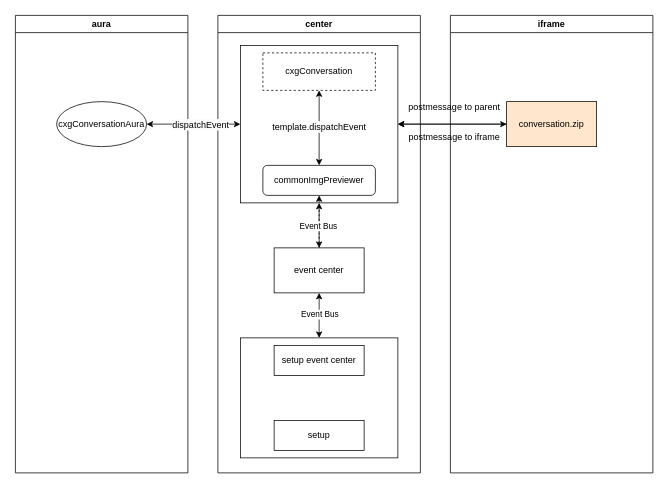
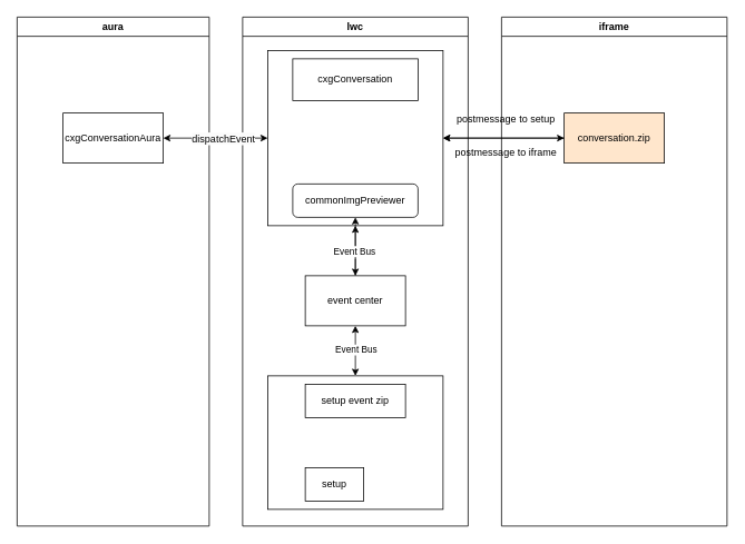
- <mxCell id="4" value="center" style="swimlane;whiteSpace=wrap;html=1;" vertex="1" parent="1"><mxGeometry x="290" y="20" width="270" height="610" as="geometry" /></mxCell>
+ <mxCell id="4" value="lwc" style="swimlane;whiteSpace=wrap;html=1;" vertex="1" parent="1"><mxGeometry x="290" y="20" width="270" height="610" as="geometry" /></mxCell>
- <mxCell id="11" value="cxgConversation" style="rounded=0;whiteSpace=wrap;html=1;dashed=1;" vertex="1" parent="4"><mxGeometry x="60" y="50" width="150" height="50" as="geometry" /></mxCell>
+ <mxCell id="11" value="cxgConversation" style="rounded=0;whiteSpace=wrap;html=1;" vertex="1" parent="4"><mxGeometry x="60" y="50" width="150" height="50" as="geometry" /></mxCell>
- <mxCell id="23" value="postmessage to parent&lt;div&gt;&lt;br&gt;&lt;/div&gt;" style="text;html=1;align=center;verticalAlign=middle;resizable=0;points=[];autosize=1;strokeColor=none;fillColor=none;" vertex="1" parent="20"><mxGeometry x="-70" y="110" width="150" height="40" as="geometry" /></mxCell>
+ <mxCell id="23" value="postmessage to setup&lt;div&gt;&lt;br&gt;&lt;/div&gt;" style="text;html=1;align=center;verticalAlign=middle;resizable=0;points=[];autosize=1;strokeColor=none;fillColor=none;" vertex="1" parent="20"><mxGeometry x="-70" y="110" width="150" height="40" as="geometry" /></mxCell>
- <mxCell id="3" value="cxgConversationAura" style="ellipse;whiteSpace=wrap;html=1;" vertex="1" parent="2"><mxGeometry x="55" y="115" width="120" height="60" as="geometry" /></mxCell>
+ <mxCell id="3" value="cxgConversationAura" style="rounded=0;whiteSpace=wrap;html=1;" vertex="1" parent="2"><mxGeometry x="55" y="115" width="120" height="60" as="geometry" /></mxCell>
- <mxCell id="12" value="" style="endArrow=classic;startArrow=classic;html=1;rounded=0;entryX=0.5;entryY=1;entryDx=0;entryDy=0;exitX=0.5;exitY=0;exitDx=0;exitDy=0;" edge="1" parent="4" source="10" target="11"><mxGeometry width="50" height="50" relative="1" as="geometry"><mxPoint x="80" y="240" as="sourcePoint" /><mxPoint x="130" y="190" as="targetPoint" /></mxGeometry></mxCell>
- <mxCell id="13" value="&lt;span style=&quot;font-size: 12px; text-wrap-mode: wrap; background-color: rgb(251, 251, 251);&quot;&gt;template.dispatchEvent&lt;/span&gt;" style="edgeLabel;html=1;align=center;verticalAlign=middle;resizable=0;points=[];" vertex="1" connectable="0" parent="12"><mxGeometry x="0.04" y="1" relative="1" as="geometry"><mxPoint as="offset" /></mxGeometry></mxCell>
- <mxCell id="6" value="" style="edgeStyle=orthogonalEdgeStyle;rounded=0;orthogonalLoop=1;jettySize=auto;html=1;dashed=1;" edge="1" parent="4" source="8" target="10"><mxGeometry relative="1" as="geometry" /></mxCell>
+ <mxCell id="6" value="" style="edgeStyle=orthogonalEdgeStyle;rounded=0;orthogonalLoop=1;jettySize=auto;html=1;" edge="1" parent="4" source="8" target="10"><mxGeometry relative="1" as="geometry" /></mxCell>
- <mxCell id="18" value="setup event center" style="rounded=0;whiteSpace=wrap;html=1;" vertex="1" parent="4"><mxGeometry x="75" y="440" width="120" height="40" as="geometry" /></mxCell>
+ <mxCell id="18" value="setup event zip" style="rounded=0;whiteSpace=wrap;html=1;" vertex="1" parent="4"><mxGeometry x="75" y="440" width="120" height="40" as="geometry" /></mxCell>
- <mxCell id="19" value="setup" style="rounded=0;whiteSpace=wrap;html=1;" vertex="1" parent="4"><mxGeometry x="75" y="540" width="120" height="40" as="geometry" /></mxCell>
+ <mxCell id="19" value="setup" style="rounded=0;whiteSpace=wrap;html=1;" vertex="1" parent="4"><mxGeometry x="75" y="540" width="70" height="40" as="geometry" /></mxCell>
